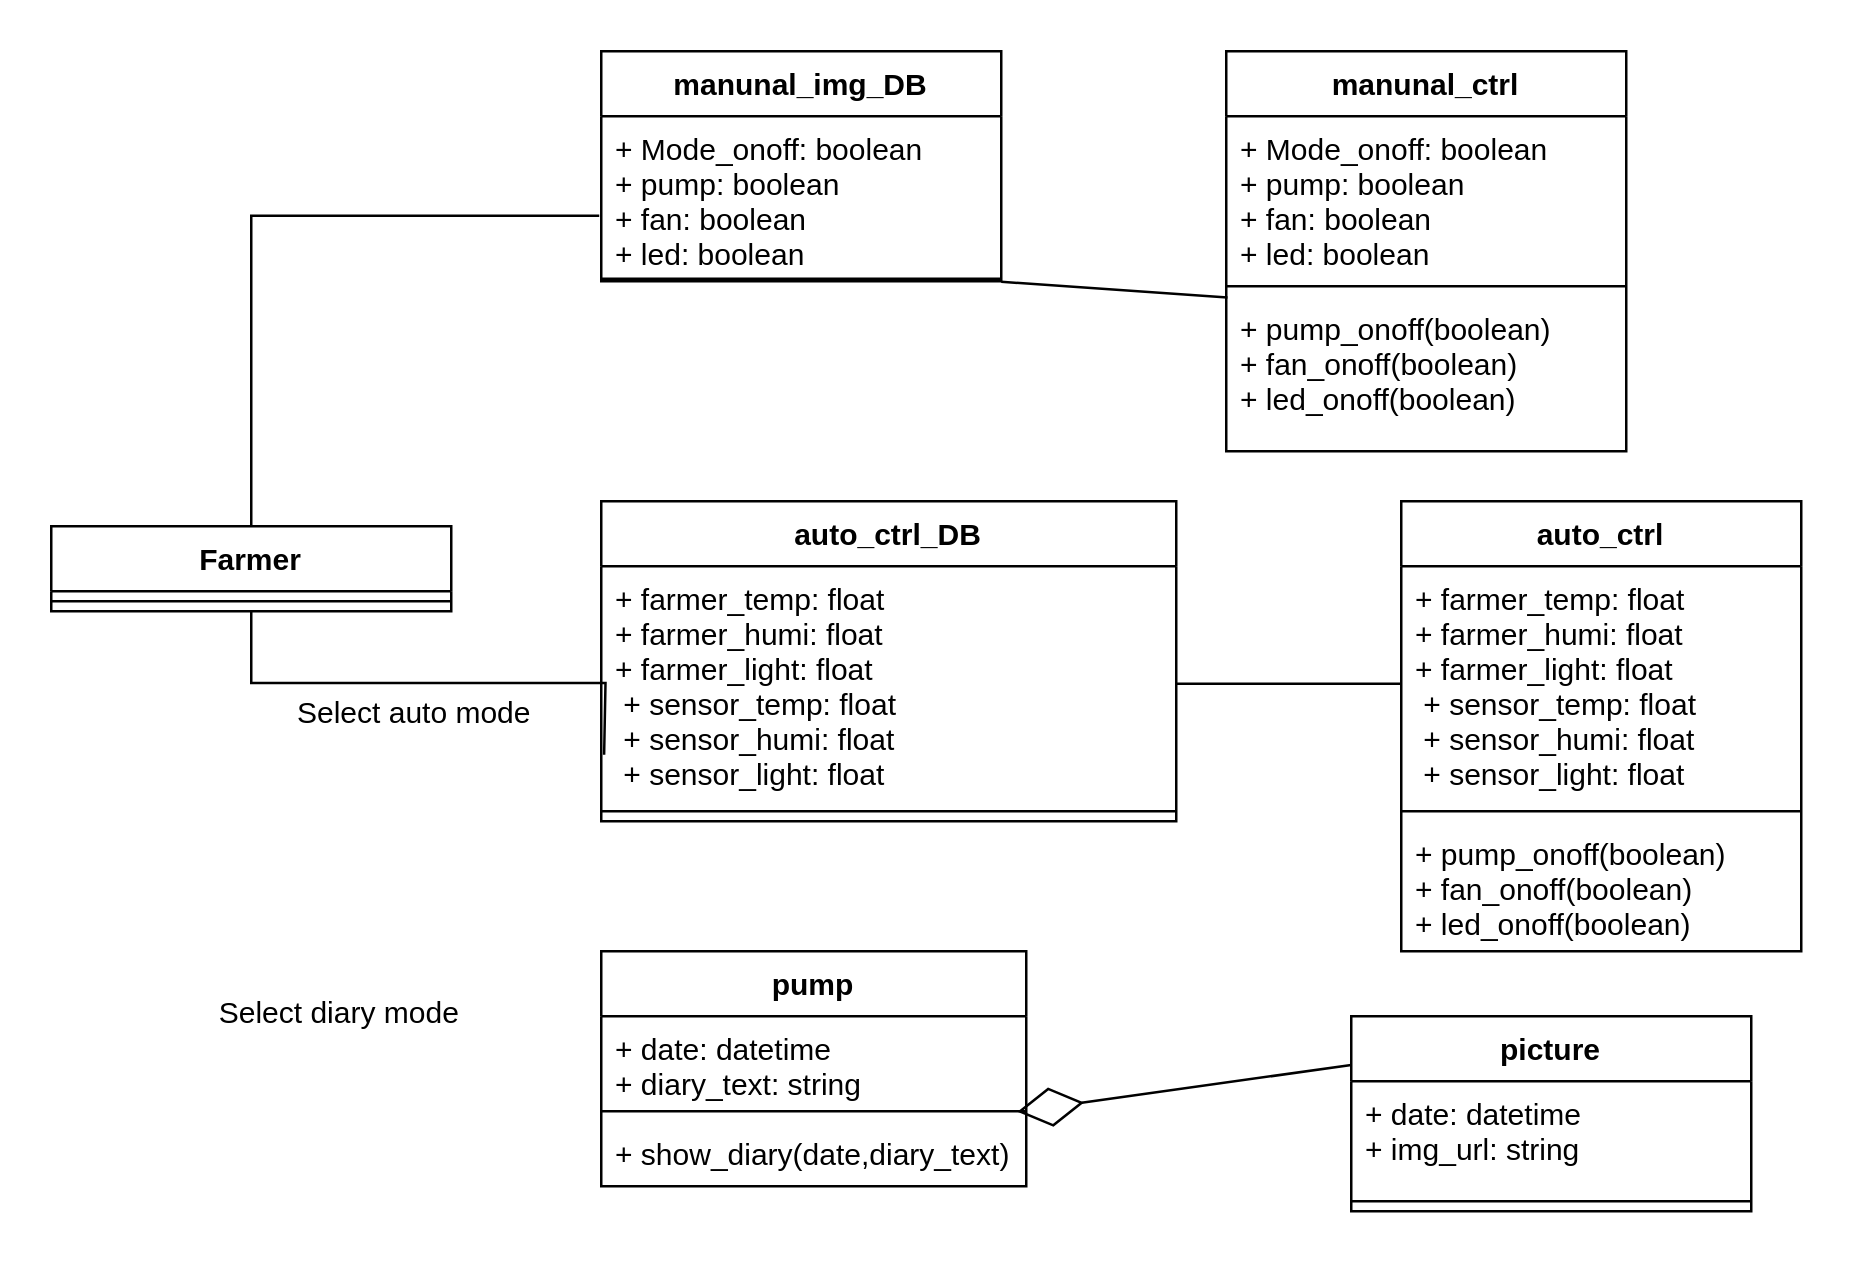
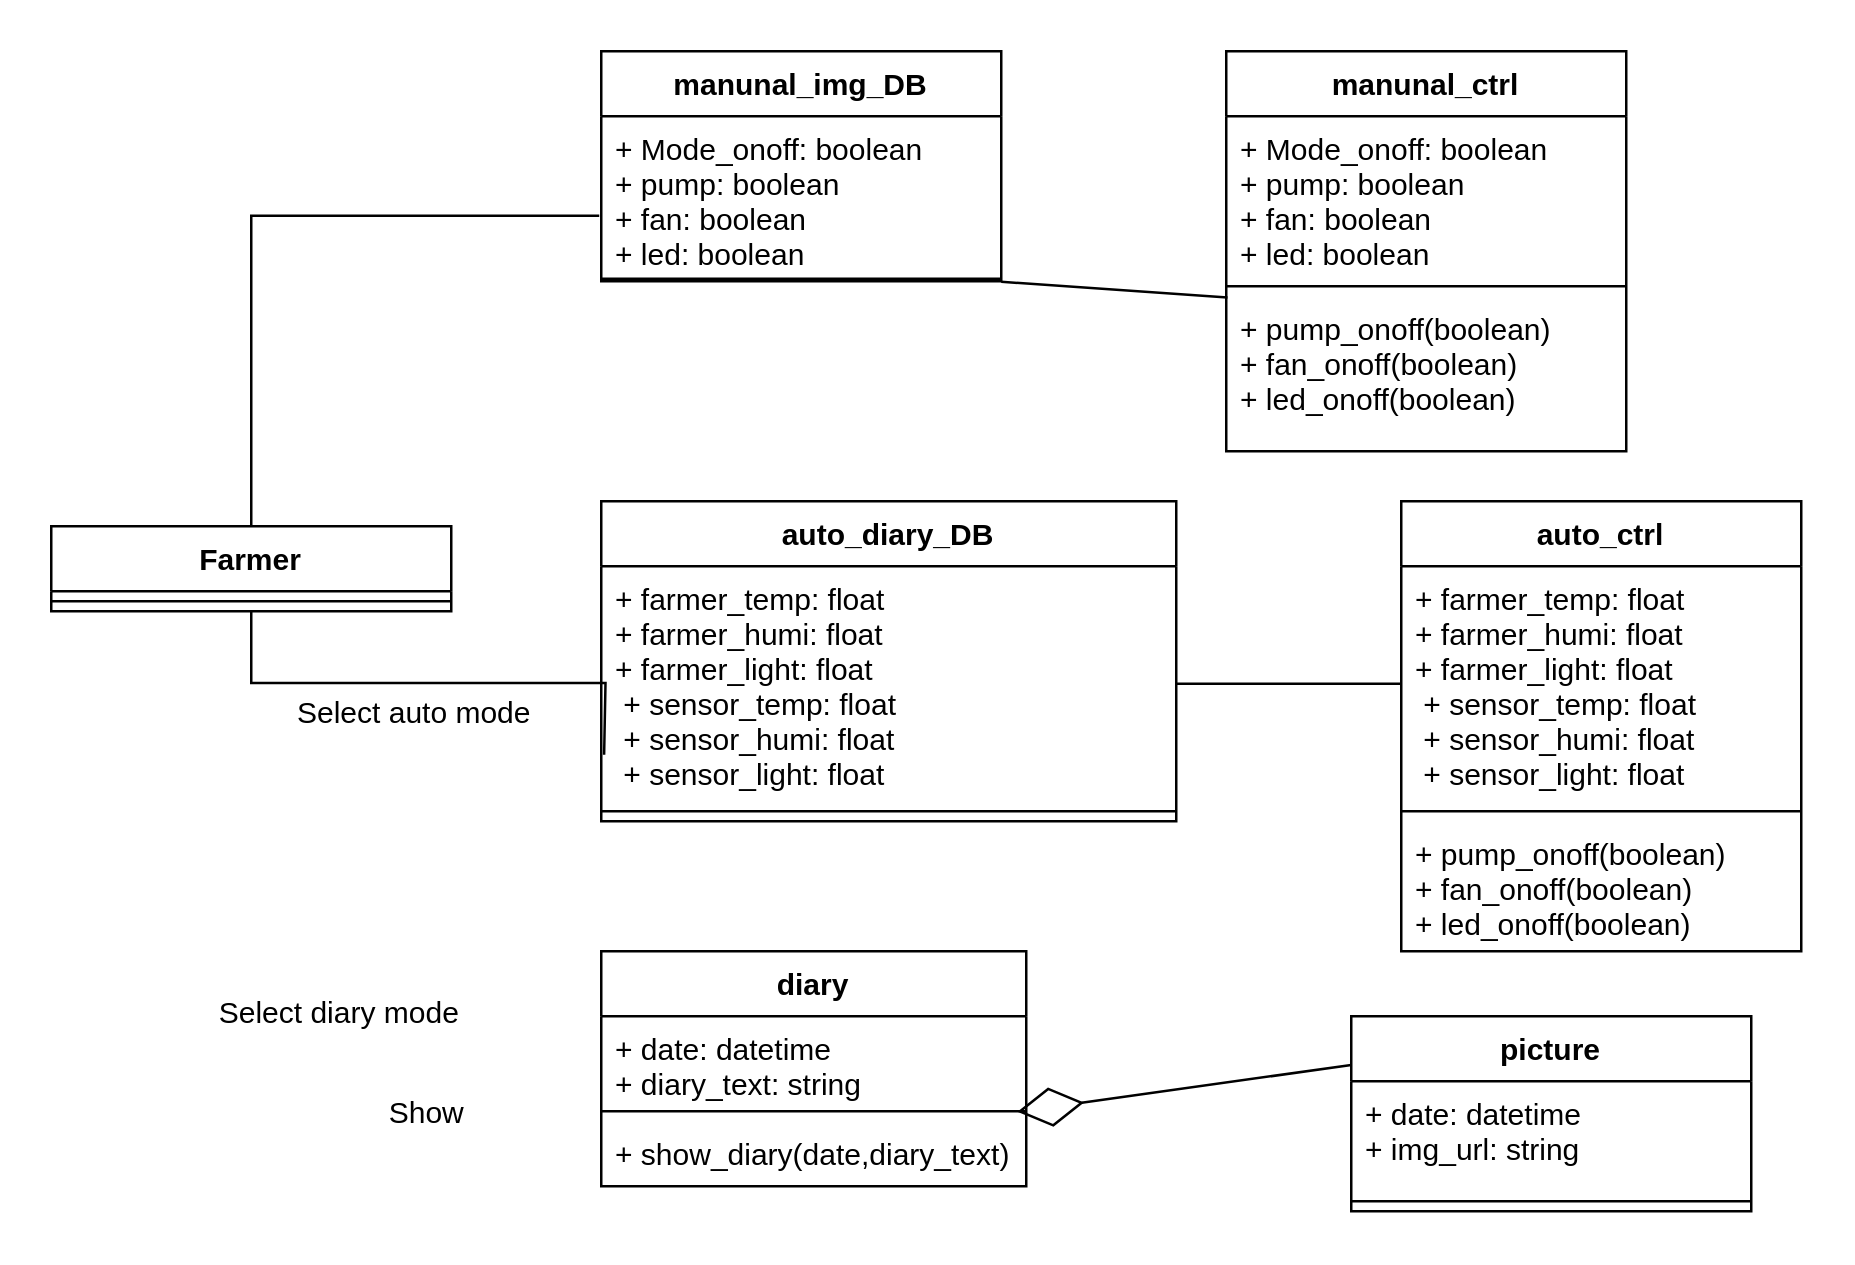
- <mxCell id="20" value="auto_ctrl_DB" style="swimlane;fontStyle=1;align=center;verticalAlign=top;childLayout=stackLayout;horizontal=1;startSize=26;horizontalStack=0;resizeParent=1;resizeParentMax=0;resizeLast=0;collapsible=1;marginBottom=0;" vertex="1" parent="1"><mxGeometry x="240" y="200" width="230" height="128" as="geometry" /></mxCell>
+ <mxCell id="20" value="auto_diary_DB" style="swimlane;fontStyle=1;align=center;verticalAlign=top;childLayout=stackLayout;horizontal=1;startSize=26;horizontalStack=0;resizeParent=1;resizeParentMax=0;resizeLast=0;collapsible=1;marginBottom=0;" vertex="1" parent="1"><mxGeometry x="240" y="200" width="230" height="128" as="geometry" /></mxCell>
- <mxCell id="16" value="pump" style="swimlane;fontStyle=1;align=center;verticalAlign=top;childLayout=stackLayout;horizontal=1;startSize=26;horizontalStack=0;resizeParent=1;resizeParentMax=0;resizeLast=0;collapsible=1;marginBottom=0;" vertex="1" parent="1"><mxGeometry x="240" y="380" width="170" height="94" as="geometry" /></mxCell>
+ <mxCell id="16" value="diary" style="swimlane;fontStyle=1;align=center;verticalAlign=top;childLayout=stackLayout;horizontal=1;startSize=26;horizontalStack=0;resizeParent=1;resizeParentMax=0;resizeLast=0;collapsible=1;marginBottom=0;" vertex="1" parent="1"><mxGeometry x="240" y="380" width="170" height="94" as="geometry" /></mxCell>
+ <mxCell id="30" value="Show" style="text;html=1;align=center;verticalAlign=middle;resizable=0;points=[];autosize=1;strokeColor=none;fillColor=none;" vertex="1" parent="1"><mxGeometry x="145" y="430" width="50" height="30" as="geometry" /></mxCell>
